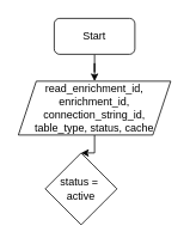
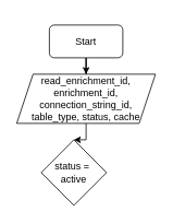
- <mxCell id="3" value="Start" style="rounded=1;whiteSpace=wrap;html=1;" vertex="1" parent="1"><mxGeometry x="60" y="20" width="90" height="40" as="geometry" /></mxCell>
+ <mxCell id="3" value="Start" style="rounded=1;whiteSpace=wrap;html=1;" vertex="1" parent="1"><mxGeometry x="60" y="30" width="90" height="40" as="geometry" /></mxCell>
